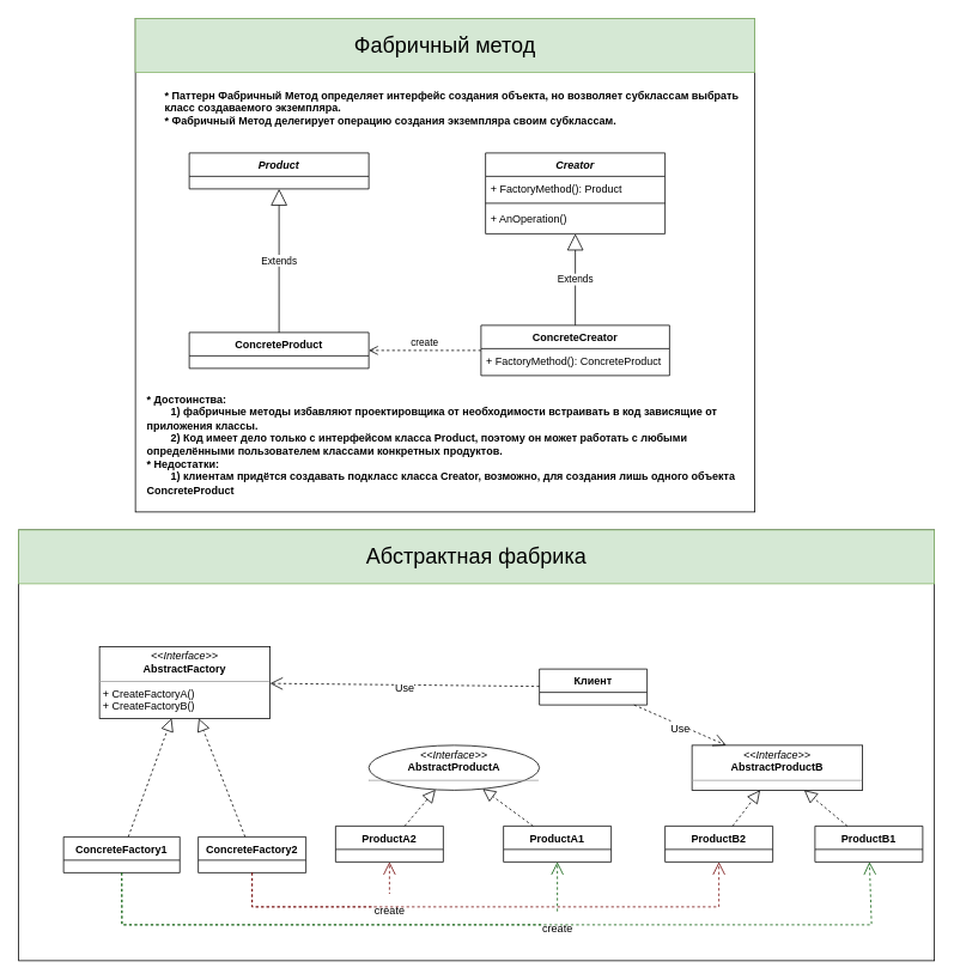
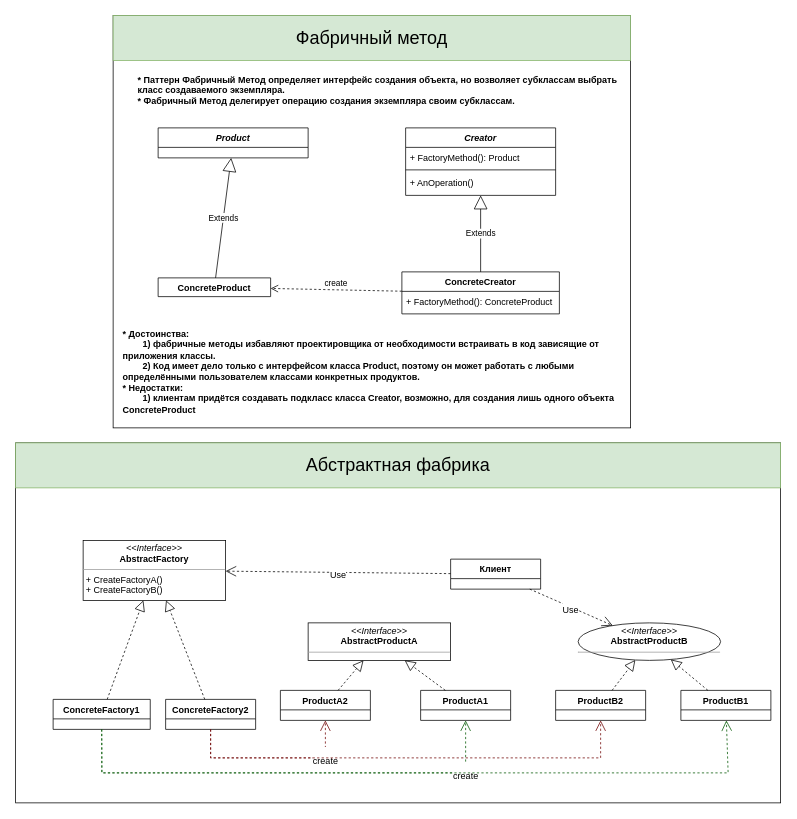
- <mxCell id="4" value="ConcreteProduct" style="swimlane;fontStyle=1;align=center;verticalAlign=top;childLayout=stackLayout;horizontal=1;startSize=26;horizontalStack=0;resizeParent=1;resizeParentMax=0;resizeLast=0;collapsible=1;marginBottom=0;" parent="1" vertex="1"><mxGeometry x="210" y="370" width="200" height="40" as="geometry" /></mxCell>
+ <mxCell id="4" value="ConcreteProduct" style="swimlane;fontStyle=1;align=center;verticalAlign=top;childLayout=stackLayout;horizontal=1;startSize=26;horizontalStack=0;resizeParent=1;resizeParentMax=0;resizeLast=0;collapsible=1;marginBottom=0;" parent="1" vertex="1"><mxGeometry x="210" y="370" width="150" height="25" as="geometry" /></mxCell>
- <mxCell id="24" value="&lt;p style=&quot;margin:0px;margin-top:4px;text-align:center;&quot;&gt;&lt;i&gt;&amp;lt;&amp;lt;Interface&amp;gt;&amp;gt;&lt;/i&gt;&lt;br&gt;&lt;b&gt;AbstractProductA&lt;/b&gt;&lt;/p&gt;&lt;hr size=&quot;1&quot;&gt;&lt;p style=&quot;margin:0px;margin-left:4px;&quot;&gt;&lt;br&gt;&lt;/p&gt;" style="ellipse;verticalAlign=top;align=left;overflow=fill;fontSize=12;fontFamily=Helvetica;html=1;" vertex="1" parent="1"><mxGeometry x="410" y="830" width="190" height="50" as="geometry" /></mxCell>
+ <mxCell id="24" value="&lt;p style=&quot;margin:0px;margin-top:4px;text-align:center;&quot;&gt;&lt;i&gt;&amp;lt;&amp;lt;Interface&amp;gt;&amp;gt;&lt;/i&gt;&lt;br&gt;&lt;b&gt;AbstractProductA&lt;/b&gt;&lt;/p&gt;&lt;hr size=&quot;1&quot;&gt;&lt;p style=&quot;margin:0px;margin-left:4px;&quot;&gt;&lt;br&gt;&lt;/p&gt;" style="verticalAlign=top;align=left;overflow=fill;fontSize=12;fontFamily=Helvetica;html=1;" vertex="1" parent="1"><mxGeometry x="410" y="830" width="190" height="50" as="geometry" /></mxCell>
- <mxCell id="25" value="&lt;p style=&quot;margin:0px;margin-top:4px;text-align:center;&quot;&gt;&lt;i&gt;&amp;lt;&amp;lt;Interface&amp;gt;&amp;gt;&lt;/i&gt;&lt;br&gt;&lt;b&gt;AbstractProductB&lt;/b&gt;&lt;/p&gt;&lt;hr size=&quot;1&quot;&gt;&lt;p style=&quot;margin:0px;margin-left:4px;&quot;&gt;&lt;br&gt;&lt;/p&gt;" style="verticalAlign=top;align=left;overflow=fill;fontSize=12;fontFamily=Helvetica;html=1;" vertex="1" parent="1"><mxGeometry x="770" y="830" width="190" height="50" as="geometry" /></mxCell>
+ <mxCell id="25" value="&lt;p style=&quot;margin:0px;margin-top:4px;text-align:center;&quot;&gt;&lt;i&gt;&amp;lt;&amp;lt;Interface&amp;gt;&amp;gt;&lt;/i&gt;&lt;br&gt;&lt;b&gt;AbstractProductB&lt;/b&gt;&lt;/p&gt;&lt;hr size=&quot;1&quot;&gt;&lt;p style=&quot;margin:0px;margin-left:4px;&quot;&gt;&lt;br&gt;&lt;/p&gt;" style="ellipse;verticalAlign=top;align=left;overflow=fill;fontSize=12;fontFamily=Helvetica;html=1;" vertex="1" parent="1"><mxGeometry x="770" y="830" width="190" height="50" as="geometry" /></mxCell>
